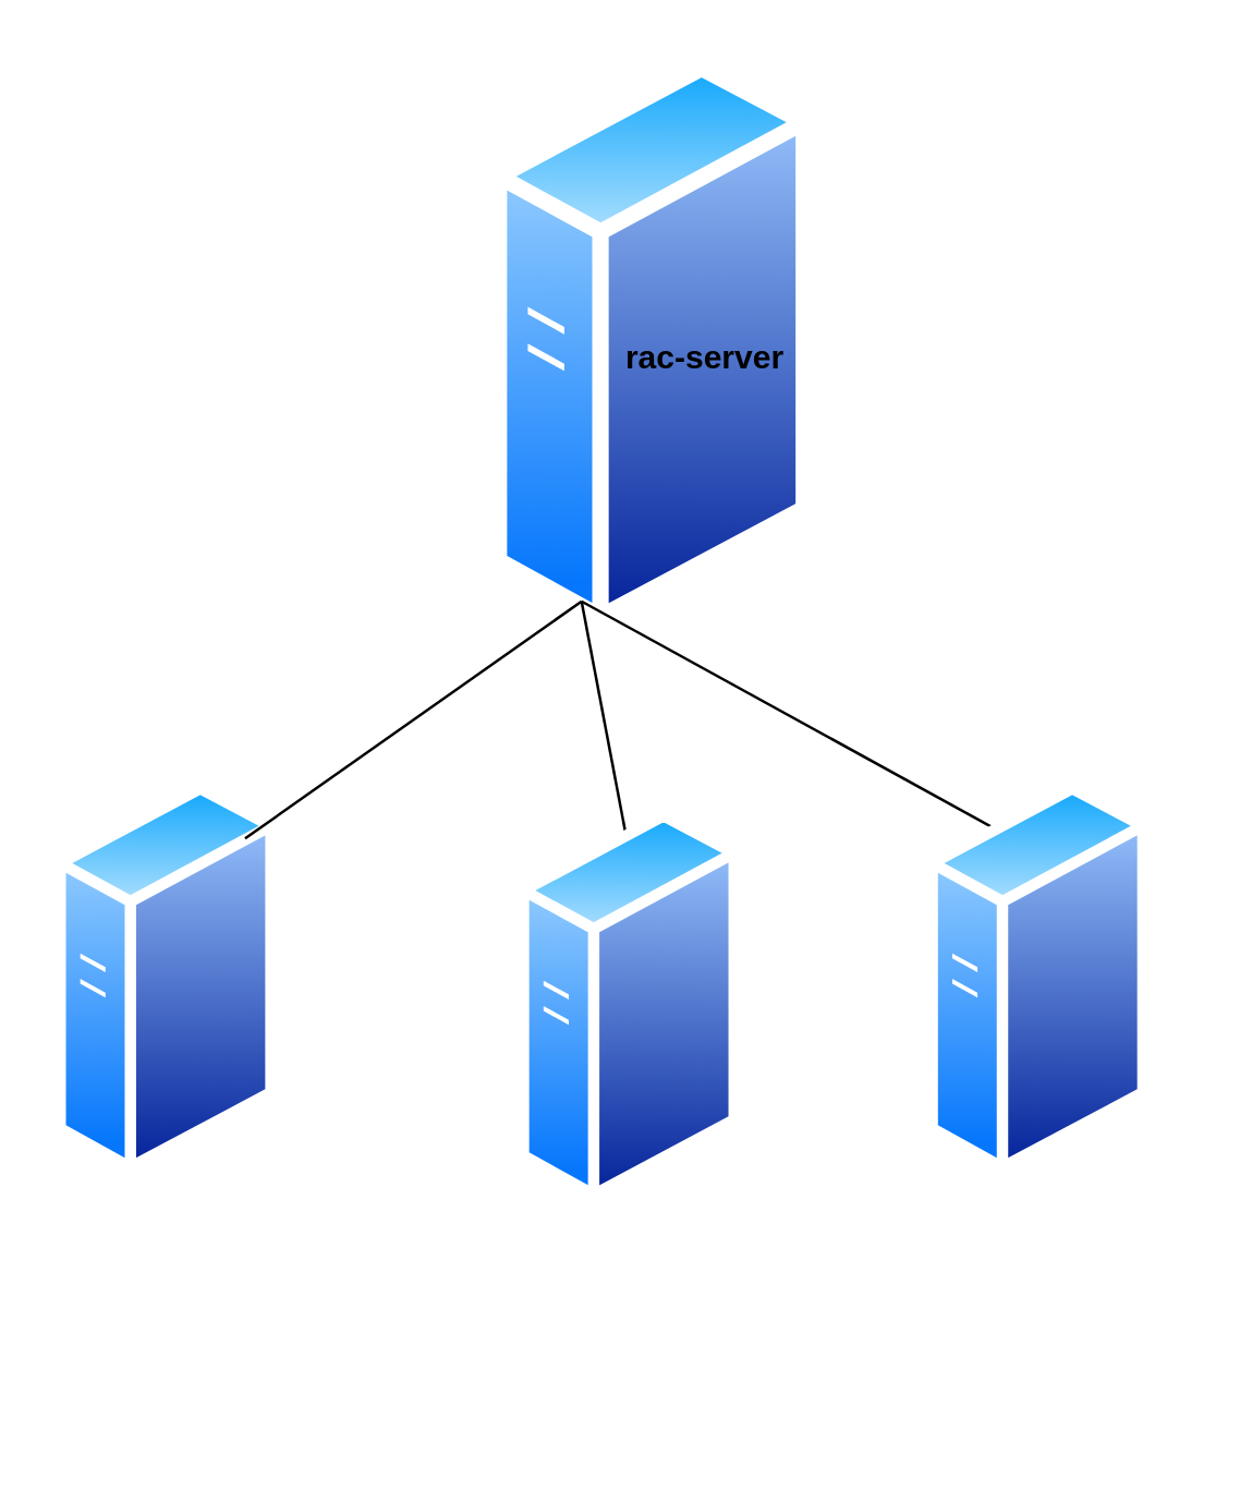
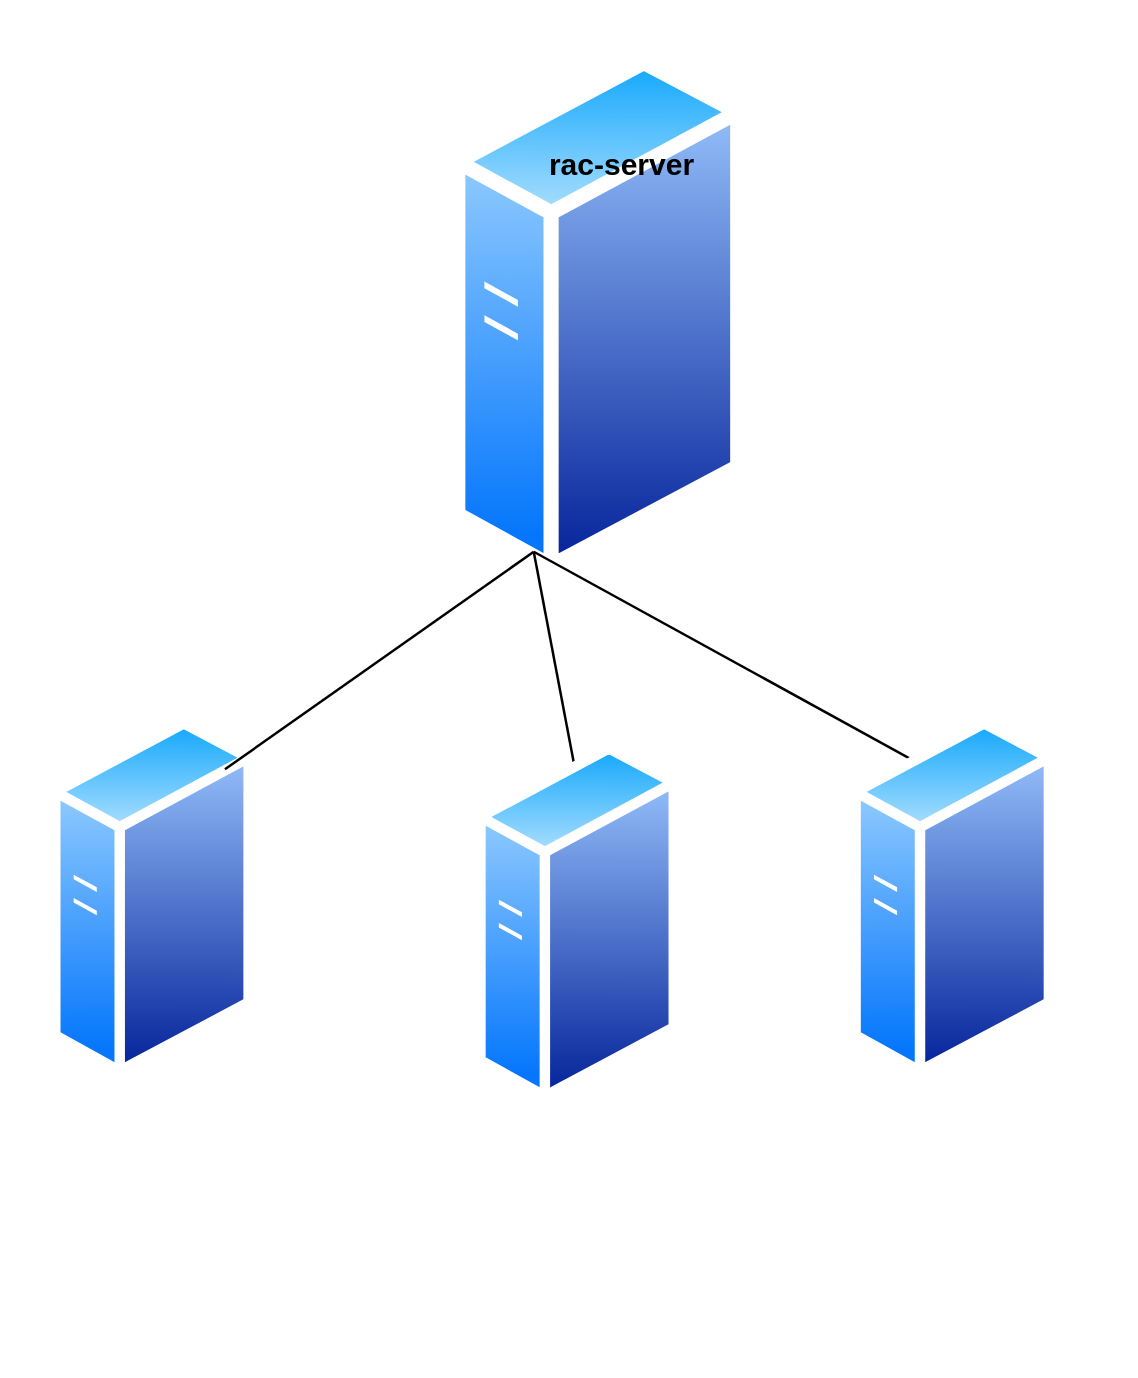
- <mxCell id="9" value="&lt;b&gt;rac-server&lt;/b&gt;" style="text;html=1;align=center;verticalAlign=middle;whiteSpace=wrap;rounded=0;" parent="1" vertex="1"><mxGeometry x="220" y="116" width="77.2" height="30" as="geometry" /></mxCell>
+ <mxCell id="9" value="&lt;b&gt;rac-server&lt;/b&gt;" style="text;html=1;align=center;verticalAlign=middle;whiteSpace=wrap;rounded=0;" parent="1" vertex="1"><mxGeometry x="210" y="51" width="77.2" height="30" as="geometry" /></mxCell>
